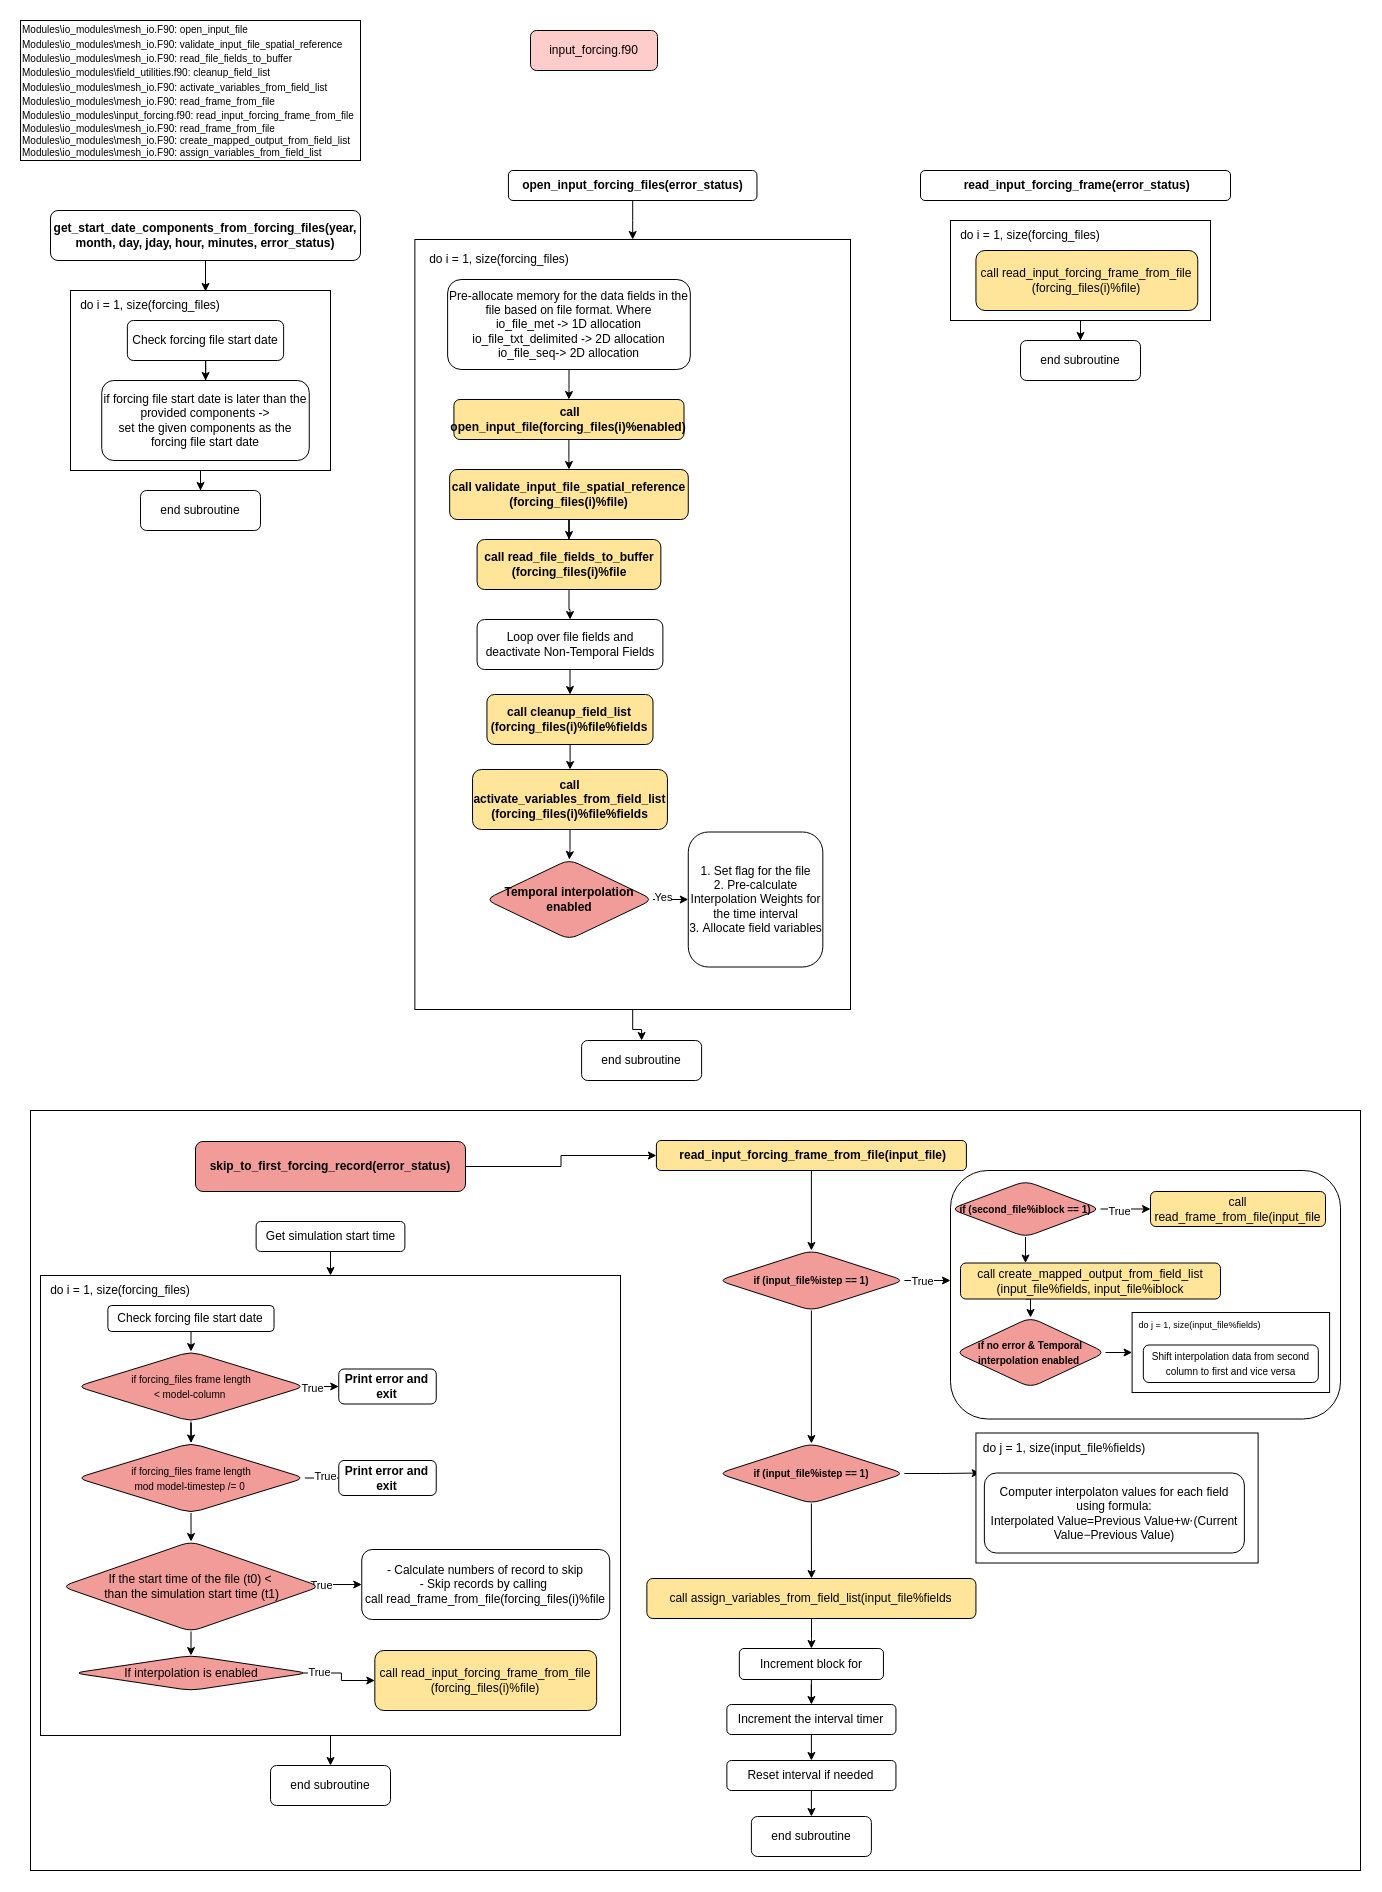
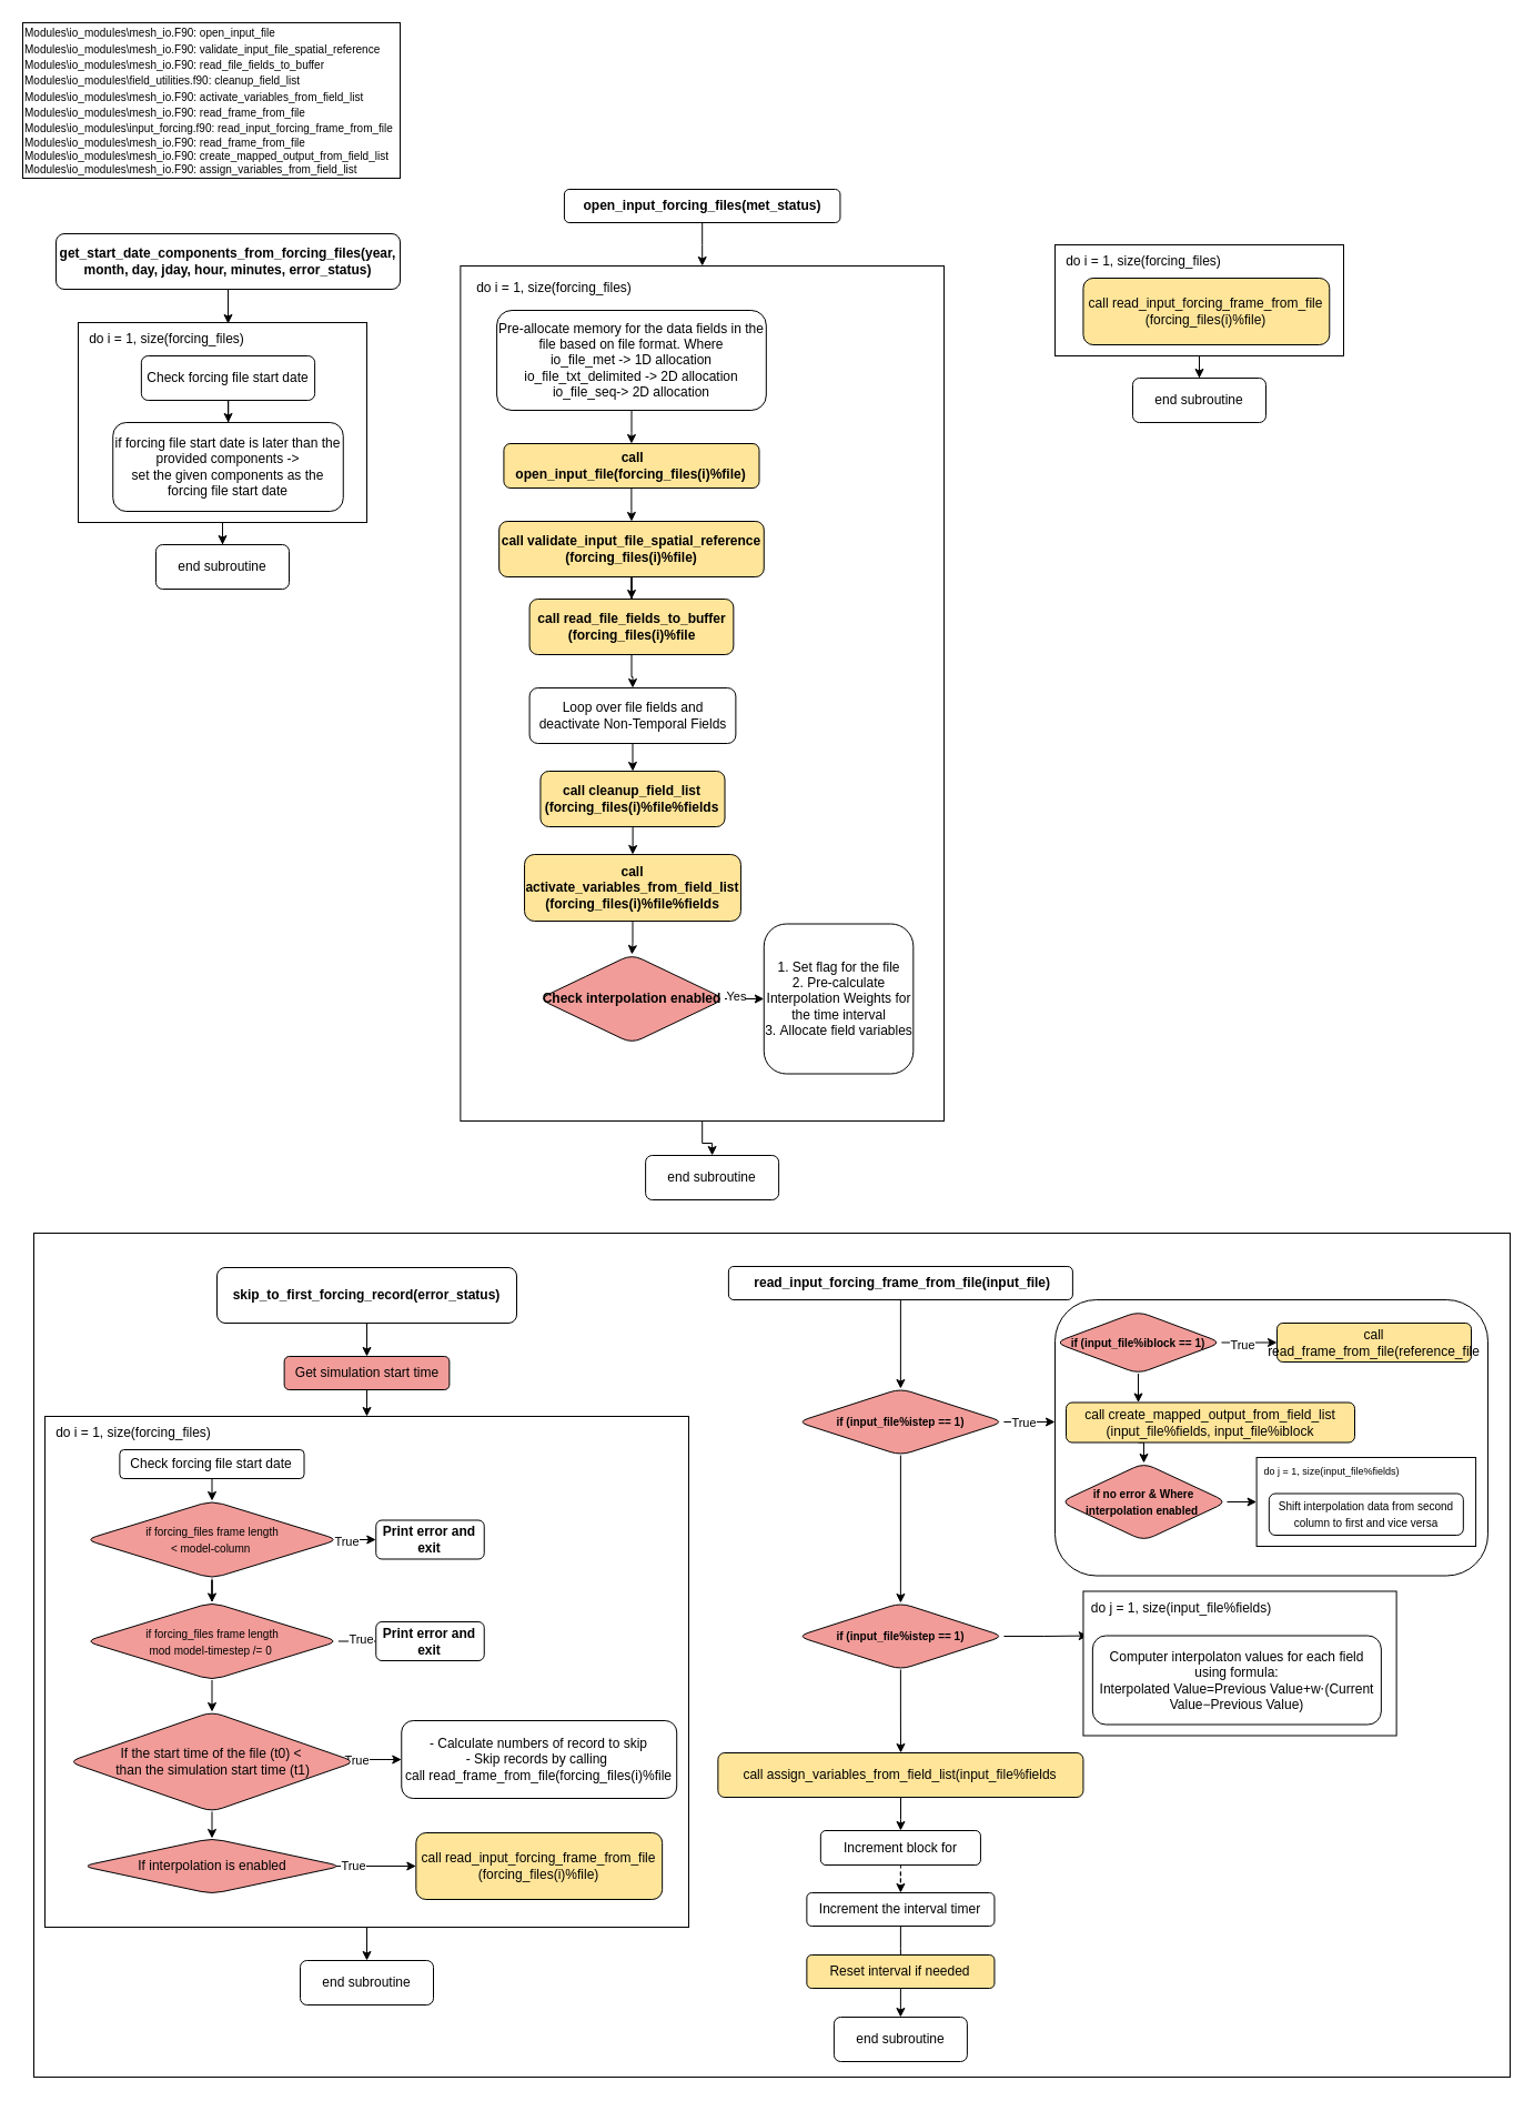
- <mxCell id="3" value="input_forcing.f90" style="rounded=1;whiteSpace=wrap;html=1;fillColor=#FFCCCC;" parent="1" vertex="1"><mxGeometry x="530" y="30" width="127" height="40" as="geometry" /></mxCell>
- <mxCell id="5" value="open_input_forcing_files(error_status)" style="rounded=1;whiteSpace=wrap;html=1;fontStyle=1" parent="1" vertex="1"><mxGeometry x="507.93" y="170" width="248.51" height="30" as="geometry" /></mxCell>
+ <mxCell id="5" value="open_input_forcing_files(met_status)" style="rounded=1;whiteSpace=wrap;html=1;fontStyle=1" parent="1" vertex="1"><mxGeometry x="507.93" y="170" width="248.51" height="30" as="geometry" /></mxCell>
- <mxCell id="104" value="&amp;nbsp;read_input_forcing_frame(error_status)" style="whiteSpace=wrap;html=1;fillColor=#FFFFFF;rounded=1;fontStyle=1;" parent="1" vertex="1"><mxGeometry x="920" y="170" width="310" height="30" as="geometry" /></mxCell>
- <mxCell id="13" value="&amp;nbsp;call open_input_file(forcing_files(i)%enabled)" style="whiteSpace=wrap;html=1;rounded=1;fontStyle=1;fillColor=#FFE599;" parent="8" vertex="1"><mxGeometry x="39.059" y="160" width="230.079" height="40" as="geometry" /></mxCell>
+ <mxCell id="13" value="&amp;nbsp;call open_input_file(forcing_files(i)%file)" style="whiteSpace=wrap;html=1;rounded=1;fontStyle=1;fillColor=#FFE599;" parent="8" vertex="1"><mxGeometry x="39.059" y="160" width="230.079" height="40" as="geometry" /></mxCell>
- <mxCell id="26" value="Temporal interpolation enabled" style="rhombus;whiteSpace=wrap;html=1;rounded=1;fontStyle=1;fillColor=#F19C99;" parent="8" vertex="1"><mxGeometry x="70.603" y="620" width="167.559" height="80" as="geometry" /></mxCell>
+ <mxCell id="26" value="Check interpolation enabled" style="rhombus;whiteSpace=wrap;html=1;rounded=1;fontStyle=1;fillColor=#F19C99;" parent="8" vertex="1"><mxGeometry x="70.603" y="620" width="167.559" height="80" as="geometry" /></mxCell>
- <mxCell id="69" value="&amp;nbsp;read_input_forcing_frame_from_file(input_file)" style="whiteSpace=wrap;html=1;fillColor=#ffe599;rounded=1;fontStyle=1;" parent="1" vertex="1"><mxGeometry x="655.9" y="1140" width="310" height="30" as="geometry" /></mxCell>
+ <mxCell id="69" value="&amp;nbsp;read_input_forcing_frame_from_file(input_file)" style="whiteSpace=wrap;html=1;fillColor=#FFFFFF;rounded=1;fontStyle=1;" parent="1" vertex="1"><mxGeometry x="655.9" y="1140" width="310" height="30" as="geometry" /></mxCell>
- <mxCell id="43" style="edgeStyle=orthogonalEdgeStyle;rounded=0;orthogonalLoop=1;jettySize=auto;html=1;" parent="1" source="39" target="69" edge="1"><mxGeometry relative="1" as="geometry"><mxPoint x="277.55" y="1221.99" as="targetPoint" /></mxGeometry></mxCell>
+ <mxCell id="43" style="edgeStyle=orthogonalEdgeStyle;rounded=0;orthogonalLoop=1;jettySize=auto;html=1;entryX=0.5;entryY=0;entryDx=0;entryDy=0;" parent="1" source="39" target="41" edge="1"><mxGeometry relative="1" as="geometry"><mxPoint x="277.55" y="1221.99" as="targetPoint" /></mxGeometry></mxCell>
- <mxCell id="39" value="skip_to_first_forcing_record(error_status)" style="rounded=1;whiteSpace=wrap;html=1;fontStyle=1;fillColor=#f19c99;" parent="1" vertex="1"><mxGeometry x="195" y="1141" width="270" height="50" as="geometry" /></mxCell>
+ <mxCell id="39" value="skip_to_first_forcing_record(error_status)" style="rounded=1;whiteSpace=wrap;html=1;fontStyle=1" parent="1" vertex="1"><mxGeometry x="195" y="1141" width="270" height="50" as="geometry" /></mxCell>
- <mxCell id="82" value="&lt;span style=&quot;font-size: 10px;&quot;&gt;if (second_file%iblock == 1)&lt;/span&gt;" style="rhombus;whiteSpace=wrap;html=1;rounded=1;fontStyle=1;fillColor=#F19C99;" parent="76" vertex="1"><mxGeometry y="10.5" width="150" height="56" as="geometry" /></mxCell>
+ <mxCell id="82" value="&lt;span style=&quot;font-size: 10px;&quot;&gt;if (input_file%iblock == 1)&lt;/span&gt;" style="rhombus;whiteSpace=wrap;html=1;rounded=1;fontStyle=1;fillColor=#F19C99;" parent="76" vertex="1"><mxGeometry y="10.5" width="150" height="56" as="geometry" /></mxCell>
- <mxCell id="78" value="&lt;span style=&quot;font-weight: normal;&quot;&gt;call read_frame_from_file(input_file&lt;/span&gt;" style="whiteSpace=wrap;html=1;fillColor=#FFE599;rounded=1;fontStyle=1;" parent="76" vertex="1"><mxGeometry x="200" y="21" width="175" height="35" as="geometry" /></mxCell>
+ <mxCell id="78" value="&lt;span style=&quot;font-weight: normal;&quot;&gt;call read_frame_from_file(reference_file&lt;/span&gt;" style="whiteSpace=wrap;html=1;fillColor=#FFE599;rounded=1;fontStyle=1;" parent="76" vertex="1"><mxGeometry x="200" y="21" width="175" height="35" as="geometry" /></mxCell>
- <mxCell id="41" value="&lt;span style=&quot;font-weight: 400;&quot;&gt;Get simulation start time&lt;/span&gt;" style="whiteSpace=wrap;html=1;rounded=1;fontStyle=1;" parent="1" vertex="1"><mxGeometry x="255.63" y="1221" width="148.74" height="30" as="geometry" /></mxCell>
+ <mxCell id="41" value="&lt;span style=&quot;font-weight: 400;&quot;&gt;Get simulation start time&lt;/span&gt;" style="whiteSpace=wrap;html=1;rounded=1;fontStyle=1;fillColor=#f19c99;" parent="1" vertex="1"><mxGeometry x="255.63" y="1221" width="148.74" height="30" as="geometry" /></mxCell>
- <mxCell id="86" value="&lt;span style=&quot;font-size: 10px;&quot;&gt;if no error &amp;amp; Temporal interpolation enabled&amp;nbsp;&lt;/span&gt;" style="rhombus;whiteSpace=wrap;html=1;rounded=1;fontStyle=1;fillColor=#F19C99;" parent="76" vertex="1"><mxGeometry x="5" y="147" width="150" height="70" as="geometry" /></mxCell>
+ <mxCell id="86" value="&lt;span style=&quot;font-size: 10px;&quot;&gt;if no error &amp;amp; Where interpolation enabled&amp;nbsp;&lt;/span&gt;" style="rhombus;whiteSpace=wrap;html=1;rounded=1;fontStyle=1;fillColor=#F19C99;" parent="76" vertex="1"><mxGeometry x="5" y="147" width="150" height="70" as="geometry" /></mxCell>
- <mxCell id="65" value="&lt;span style=&quot;font-weight: normal;&quot;&gt;If interpolation is enabled&lt;br&gt;&lt;/span&gt;" style="rhombus;whiteSpace=wrap;html=1;fillColor=#F19C99;rounded=1;fontStyle=1;" parent="1" vertex="1"><mxGeometry x="73.57" y="1655" width="233.77" height="35" as="geometry" /></mxCell>
+ <mxCell id="65" value="&lt;span style=&quot;font-weight: normal;&quot;&gt;If interpolation is enabled&lt;br&gt;&lt;/span&gt;" style="rhombus;whiteSpace=wrap;html=1;fillColor=#F19C99;rounded=1;fontStyle=1;" parent="1" vertex="1"><mxGeometry x="73.57" y="1655" width="233.77" height="50" as="geometry" /></mxCell>
- <mxCell id="97" value="" style="edgeStyle=orthogonalEdgeStyle;rounded=0;orthogonalLoop=1;jettySize=auto;html=1;" parent="1" source="98" target="100" edge="1"><mxGeometry relative="1" as="geometry" /></mxCell>
+ <mxCell id="97" value="" style="edgeStyle=orthogonalEdgeStyle;rounded=0;orthogonalLoop=1;jettySize=auto;html=1;dashed=1;" parent="1" source="98" target="100" edge="1"><mxGeometry relative="1" as="geometry" /></mxCell>
- <mxCell id="99" style="edgeStyle=orthogonalEdgeStyle;rounded=0;orthogonalLoop=1;jettySize=auto;html=1;entryX=0.5;entryY=0;entryDx=0;entryDy=0;" parent="1" source="100" target="102" edge="1"><mxGeometry relative="1" as="geometry" /></mxCell>
+ <mxCell id="99" style="edgeStyle=orthogonalEdgeStyle;rounded=0;orthogonalLoop=1;jettySize=auto;html=1;entryX=0.5;entryY=0;entryDx=0;entryDy=0;endArrow=none;" parent="1" source="100" target="102" edge="1"><mxGeometry relative="1" as="geometry" /></mxCell>
- <mxCell id="102" value="&lt;span style=&quot;font-weight: normal;&quot;&gt;Reset interval if needed&lt;/span&gt;" style="whiteSpace=wrap;html=1;fillColor=#FFFFFF;rounded=1;fontStyle=1;" parent="1" vertex="1"><mxGeometry x="726.36" y="1760" width="169.09" height="30" as="geometry" /></mxCell>
+ <mxCell id="102" value="&lt;span style=&quot;font-weight: normal;&quot;&gt;Reset interval if needed&lt;/span&gt;" style="whiteSpace=wrap;html=1;fillColor=#ffe599;rounded=1;fontStyle=1;" parent="1" vertex="1"><mxGeometry x="726.36" y="1760" width="169.09" height="30" as="geometry" /></mxCell>
